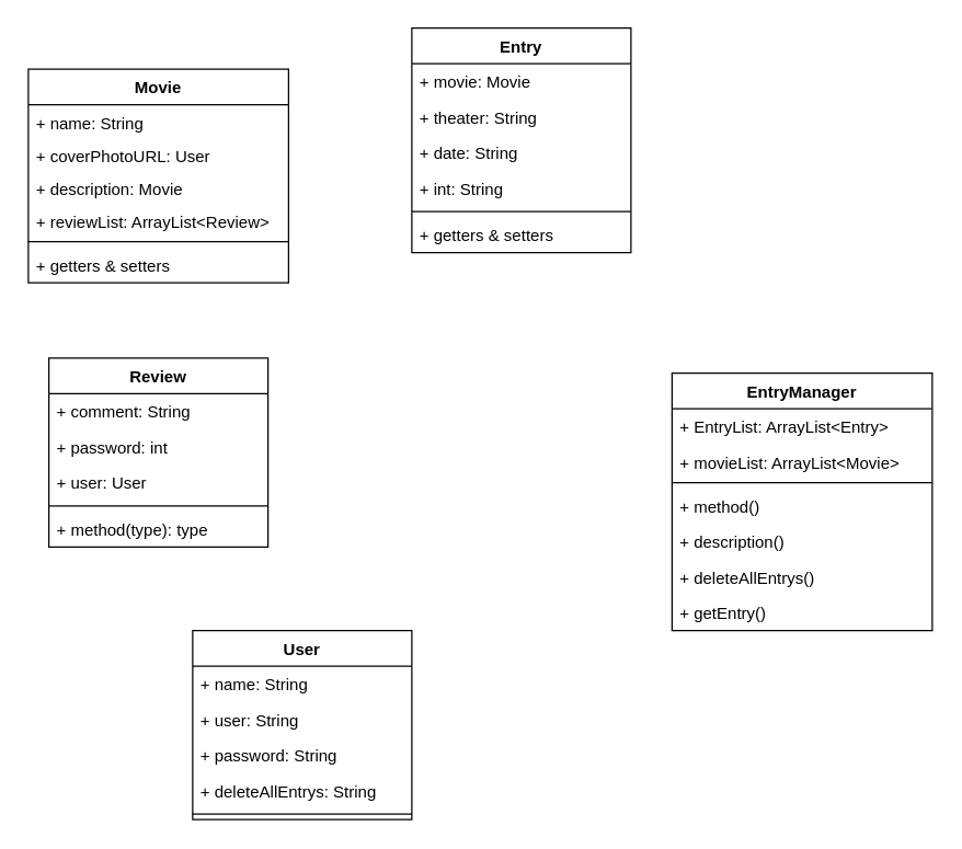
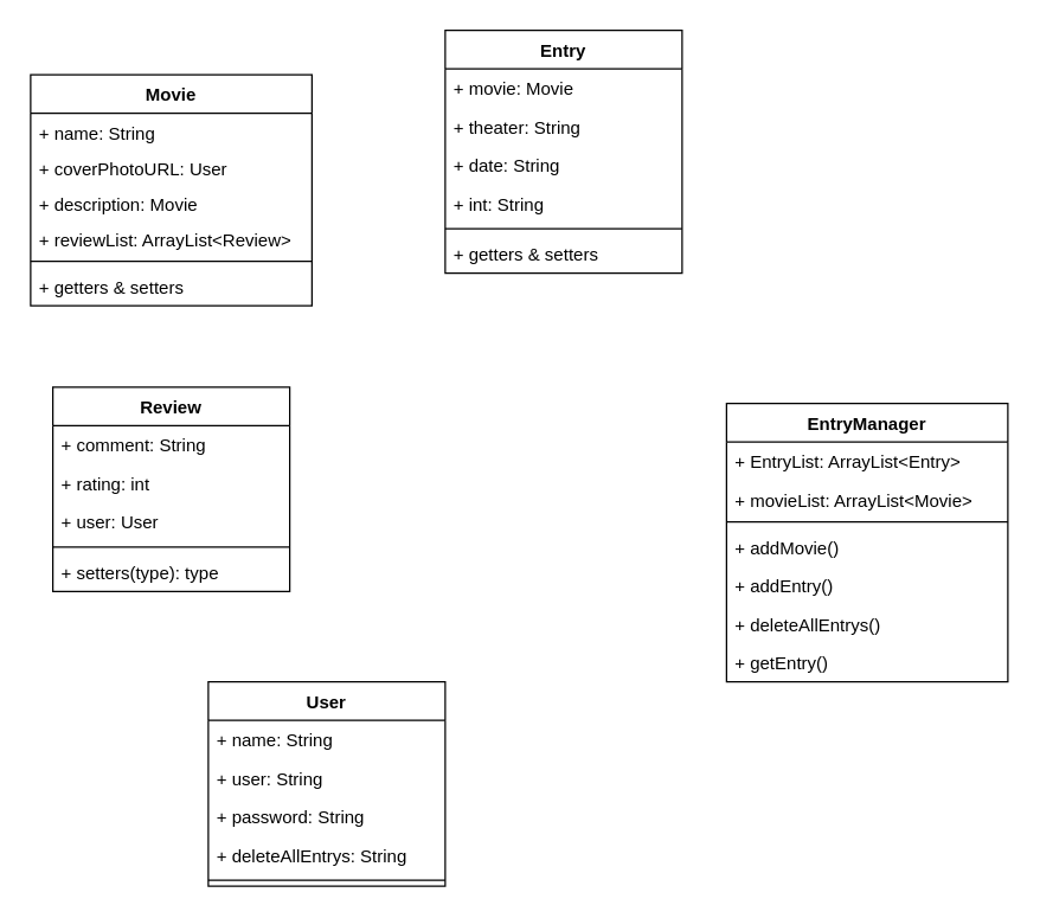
- <mxCell id="26" value="+ password: int" style="text;strokeColor=none;fillColor=none;align=left;verticalAlign=top;spacingLeft=4;spacingRight=4;overflow=hidden;rotatable=0;points=[[0,0.5],[1,0.5]];portConstraint=eastwest;" vertex="1" parent="24"><mxGeometry y="52" width="160" height="26" as="geometry" /></mxCell>
+ <mxCell id="26" value="+ rating: int" style="text;strokeColor=none;fillColor=none;align=left;verticalAlign=top;spacingLeft=4;spacingRight=4;overflow=hidden;rotatable=0;points=[[0,0.5],[1,0.5]];portConstraint=eastwest;" vertex="1" parent="24"><mxGeometry y="52" width="160" height="26" as="geometry" /></mxCell>
- <mxCell id="20" value="+ method()" style="text;strokeColor=none;fillColor=none;align=left;verticalAlign=top;spacingLeft=4;spacingRight=4;overflow=hidden;rotatable=0;points=[[0,0.5],[1,0.5]];portConstraint=eastwest;" vertex="1" parent="16"><mxGeometry y="84" width="190" height="26" as="geometry" /></mxCell>
+ <mxCell id="20" value="+ addMovie()" style="text;strokeColor=none;fillColor=none;align=left;verticalAlign=top;spacingLeft=4;spacingRight=4;overflow=hidden;rotatable=0;points=[[0,0.5],[1,0.5]];portConstraint=eastwest;" vertex="1" parent="16"><mxGeometry y="84" width="190" height="26" as="geometry" /></mxCell>
- <mxCell id="29" value="+ method(type): type" style="text;strokeColor=none;fillColor=none;align=left;verticalAlign=top;spacingLeft=4;spacingRight=4;overflow=hidden;rotatable=0;points=[[0,0.5],[1,0.5]];portConstraint=eastwest;" vertex="1" parent="24"><mxGeometry y="112" width="160" height="26" as="geometry" /></mxCell>
+ <mxCell id="29" value="+ setters(type): type" style="text;strokeColor=none;fillColor=none;align=left;verticalAlign=top;spacingLeft=4;spacingRight=4;overflow=hidden;rotatable=0;points=[[0,0.5],[1,0.5]];portConstraint=eastwest;" vertex="1" parent="24"><mxGeometry y="112" width="160" height="26" as="geometry" /></mxCell>
- <mxCell id="21" value="+ description()" style="text;strokeColor=none;fillColor=none;align=left;verticalAlign=top;spacingLeft=4;spacingRight=4;overflow=hidden;rotatable=0;points=[[0,0.5],[1,0.5]];portConstraint=eastwest;" vertex="1" parent="16"><mxGeometry y="110" width="190" height="26" as="geometry" /></mxCell>
+ <mxCell id="21" value="+ addEntry()" style="text;strokeColor=none;fillColor=none;align=left;verticalAlign=top;spacingLeft=4;spacingRight=4;overflow=hidden;rotatable=0;points=[[0,0.5],[1,0.5]];portConstraint=eastwest;" vertex="1" parent="16"><mxGeometry y="110" width="190" height="26" as="geometry" /></mxCell>
